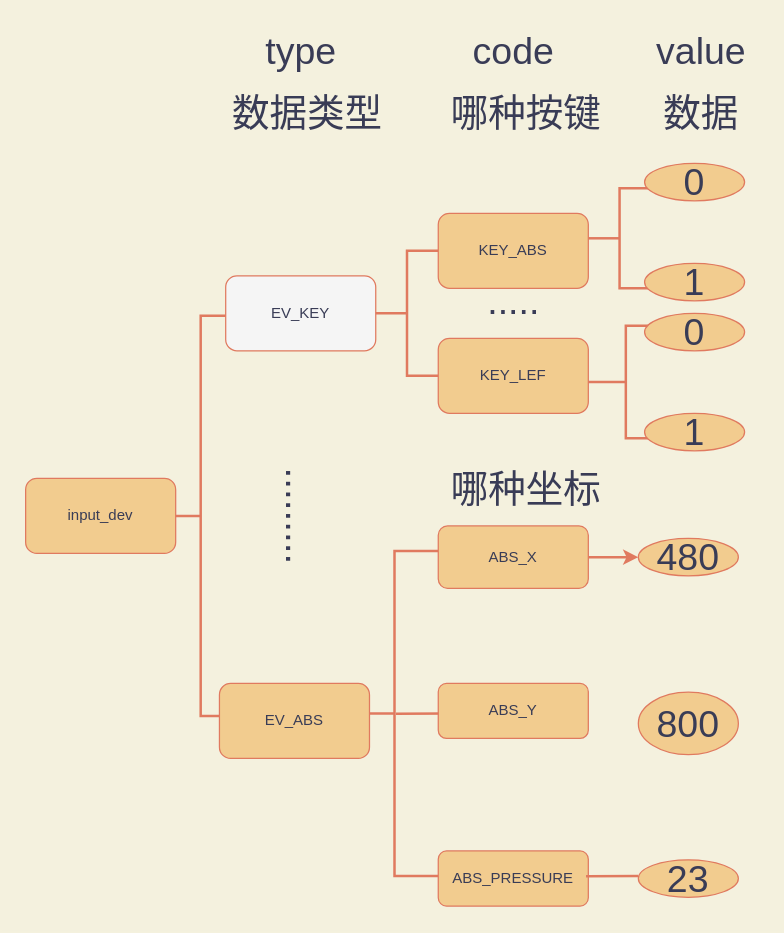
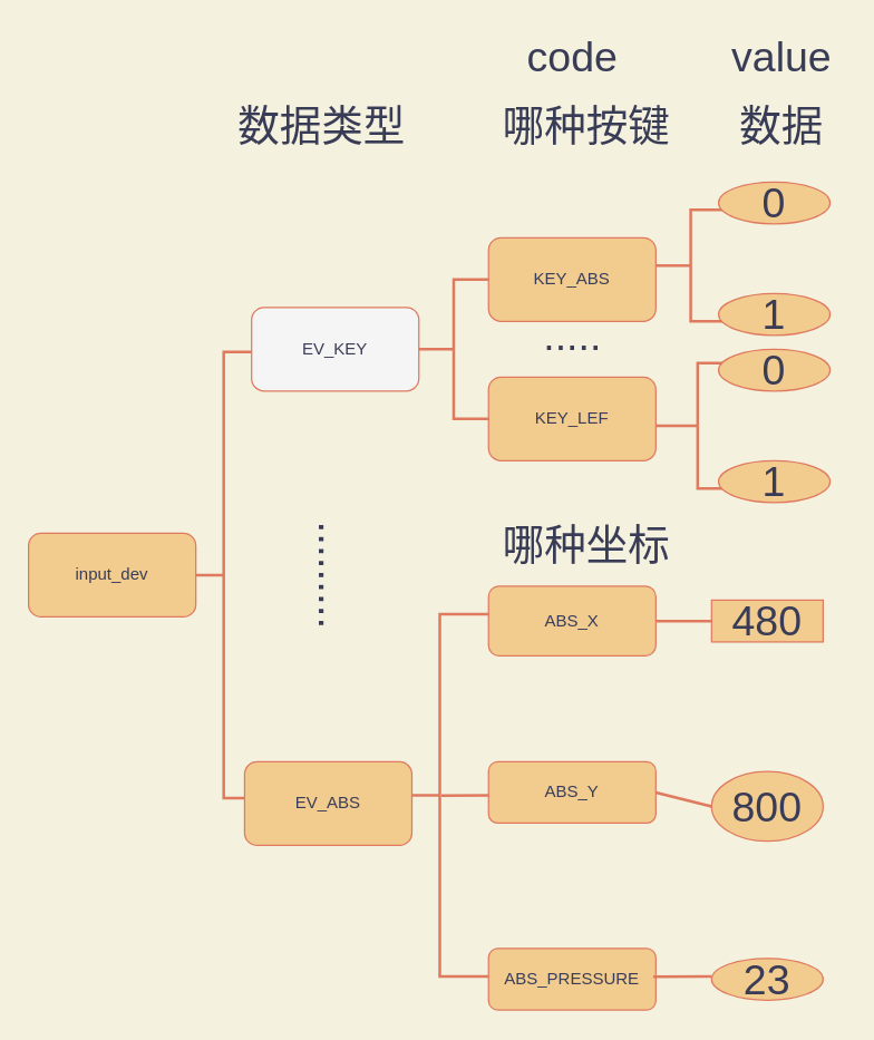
- <mxCell id="32" value="type" style="text;html=1;align=center;verticalAlign=middle;resizable=0;points=[];autosize=1;fontSize=30;fontColor=#393C56;" vertex="1" parent="1"><mxGeometry x="205" y="20" width="70" height="40" as="geometry" /></mxCell>
- <mxCell id="14" value="数据类型" style="text;html=1;align=center;verticalAlign=middle;resizable=0;points=[];autosize=1;fontSize=30;fontColor=#393C56;" vertex="1" parent="1"><mxGeometry x="175" y="70" width="140" height="40" as="geometry" /></mxCell>
+ <mxCell id="14" value="数据类型" style="text;html=1;align=center;verticalAlign=middle;resizable=0;points=[];autosize=1;fontSize=30;fontColor=#393C56;" vertex="1" parent="1"><mxGeometry x="160" y="70" width="140" height="40" as="geometry" /></mxCell>
- <mxCell id="28" value="" style="endArrow=classic;html=1;strokeColor=#E07A5F;fillColor=#F2CC8F;fontSize=30;fontColor=#393C56;strokeWidth=2;exitX=1;exitY=0.5;exitDx=0;exitDy=0;entryX=0;entryY=0.5;entryDx=0;entryDy=0;" edge="1" parent="1" source="22" target="25"><mxGeometry width="50" height="50" relative="1" as="geometry"><mxPoint x="326.17" y="580.15" as="sourcePoint" /><mxPoint x="368" y="580" as="targetPoint" /></mxGeometry></mxCell>
+ <mxCell id="28" value="" style="endArrow=none;html=1;strokeColor=#E07A5F;fillColor=#F2CC8F;fontSize=30;fontColor=#393C56;strokeWidth=2;exitX=1;exitY=0.5;exitDx=0;exitDy=0;entryX=0;entryY=0.5;entryDx=0;entryDy=0;" edge="1" parent="1" source="22" target="25"><mxGeometry width="50" height="50" relative="1" as="geometry"><mxPoint x="326.17" y="580.15" as="sourcePoint" /><mxPoint x="368" y="580" as="targetPoint" /></mxGeometry></mxCell>
- <mxCell id="25" value="480" style="ellipse;whiteSpace=wrap;html=1;rounded=0;sketch=0;strokeColor=#E07A5F;strokeWidth=1;fillColor=#F2CC8F;fontSize=30;fontColor=#393C56;" vertex="1" parent="1"><mxGeometry x="510" y="430" width="80" height="30" as="geometry" /></mxCell>
+ <mxCell id="25" value="480" style="whiteSpace=wrap;html=1;sketch=0;strokeColor=#E07A5F;strokeWidth=1;fillColor=#F2CC8F;fontSize=30;fontColor=#393C56;rounded=0;" vertex="1" parent="1"><mxGeometry x="510" y="430" width="80" height="30" as="geometry" /></mxCell>
+ <mxCell id="29" value="" style="endArrow=none;html=1;strokeColor=#E07A5F;fillColor=#F2CC8F;fontSize=30;fontColor=#393C56;strokeWidth=2;exitX=0;exitY=0.5;exitDx=0;exitDy=0;entryX=1;entryY=0.5;entryDx=0;entryDy=0;" edge="1" parent="1" source="26" target="23"><mxGeometry width="50" height="50" relative="1" as="geometry"><mxPoint x="470" y="630" as="sourcePoint" /><mxPoint x="378" y="590" as="targetPoint" /></mxGeometry></mxCell>
